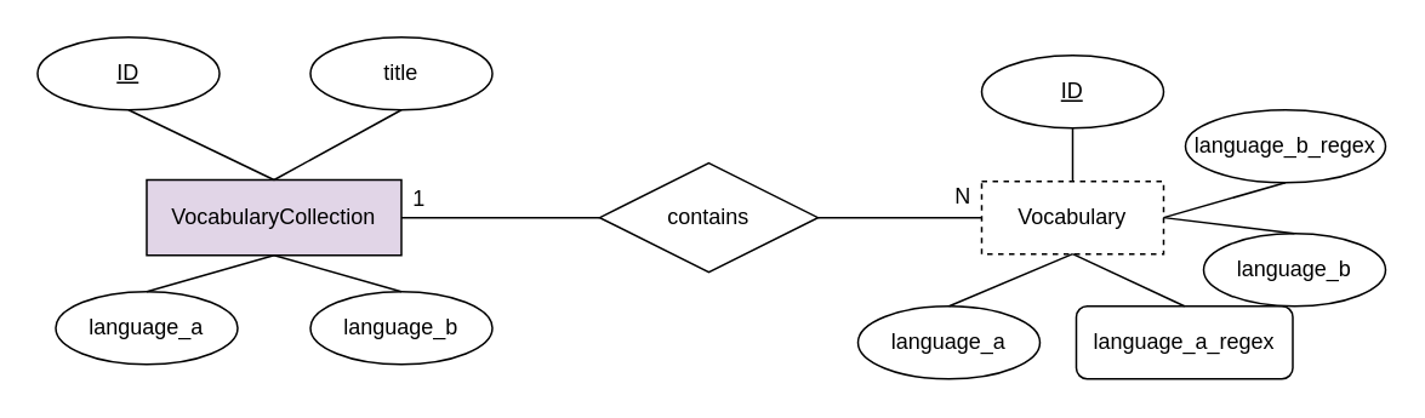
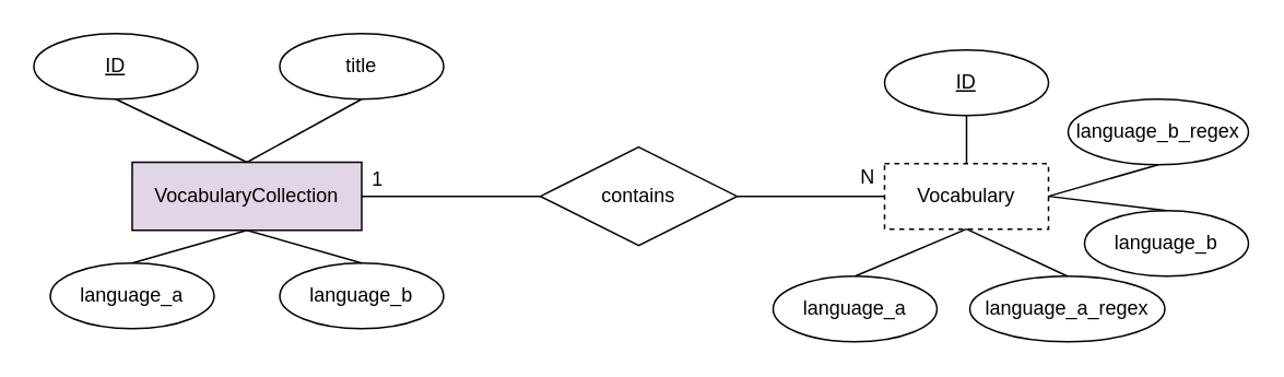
- <mxCell id="19" value="language_a_regex" style="whiteSpace=wrap;html=1;align=center;rounded=1;" parent="1" vertex="1"><mxGeometry x="591" y="168" width="119" height="40" as="geometry" /></mxCell>
+ <mxCell id="19" value="language_a_regex" style="ellipse;whiteSpace=wrap;html=1;align=center;" parent="1" vertex="1"><mxGeometry x="591" y="168" width="119" height="40" as="geometry" /></mxCell>
